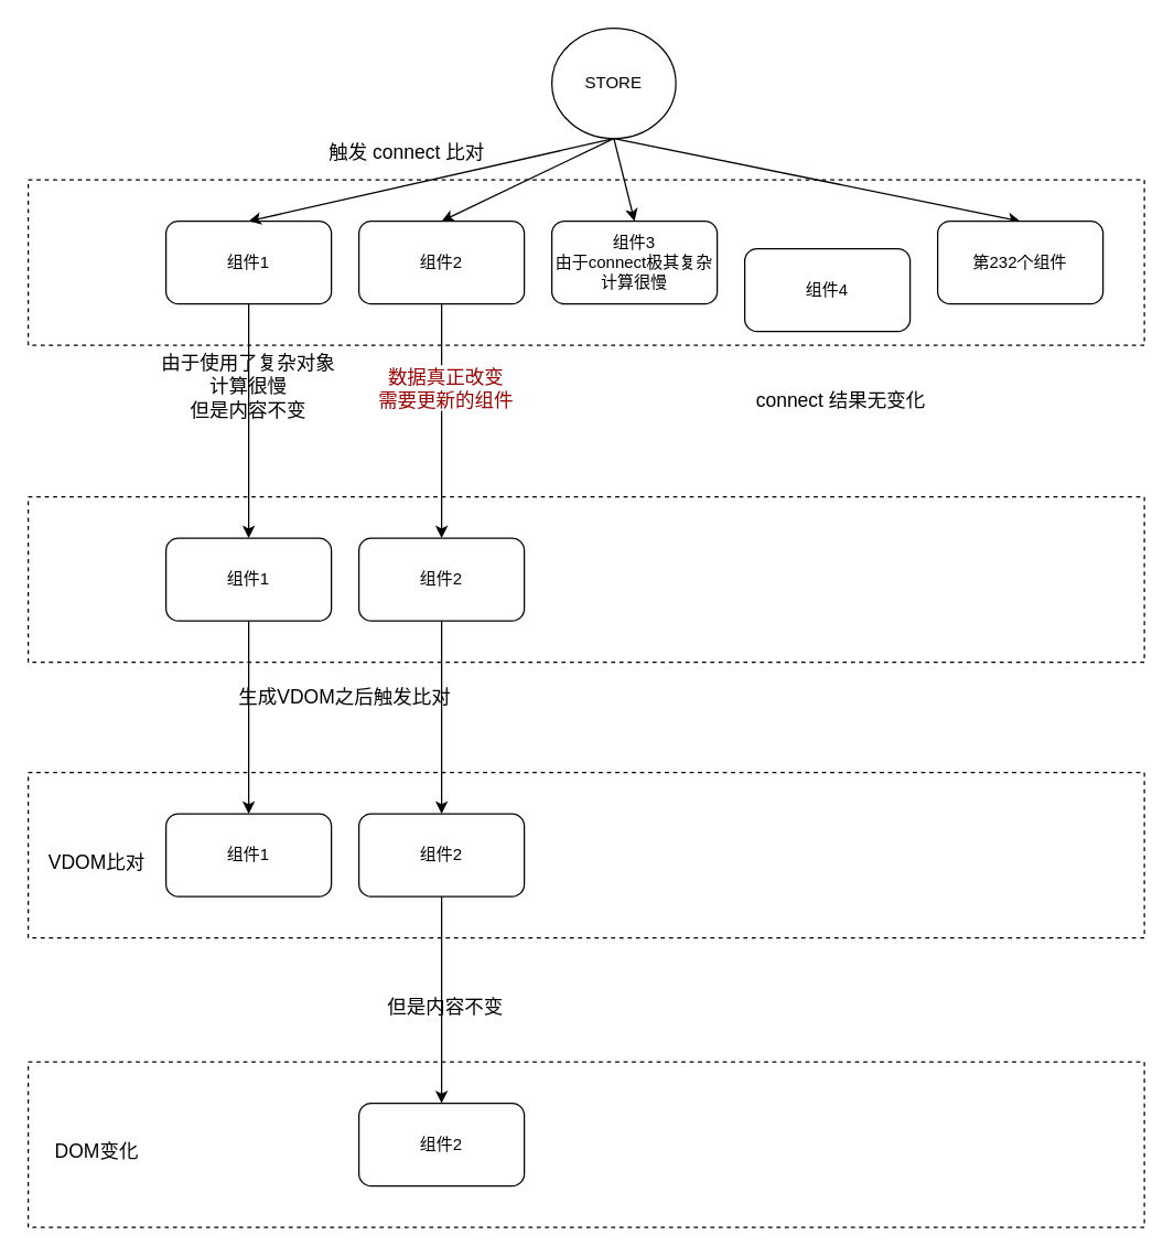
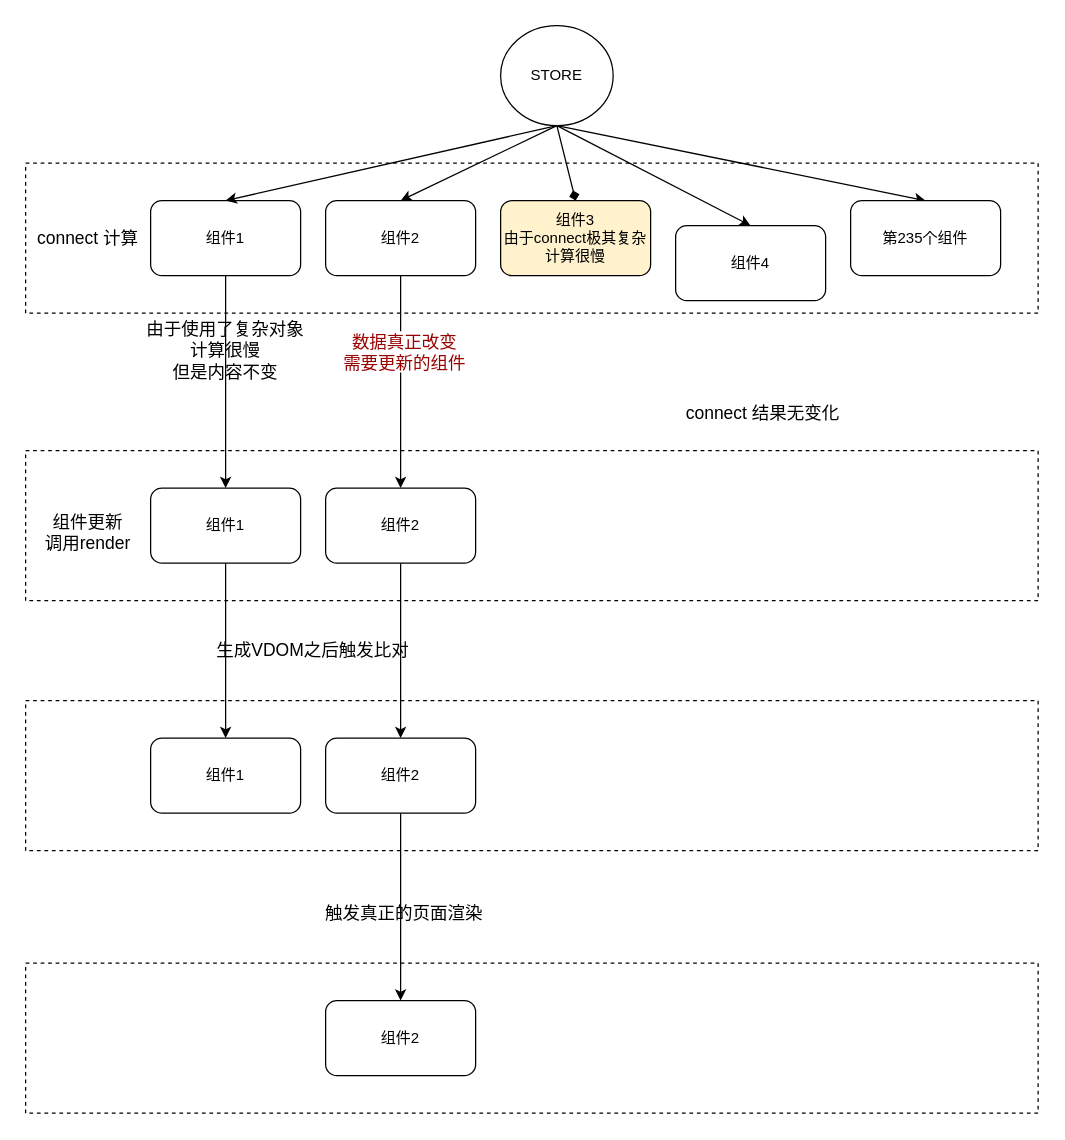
- <mxCell id="16" value="触发 connect 比对" style="text;html=1;strokeColor=none;fillColor=none;align=center;verticalAlign=middle;whiteSpace=wrap;rounded=0;fontSize=14;" vertex="1" parent="1"><mxGeometry x="230" y="100" width="130" height="20" as="geometry" /></mxCell>
+ <mxCell id="5" style="edgeStyle=none;rounded=0;orthogonalLoop=1;jettySize=auto;html=1;exitX=0.5;exitY=1;exitDx=0;exitDy=0;entryX=0.5;entryY=0;entryDx=0;entryDy=0;" edge="1" parent="1" source="7" target="14"><mxGeometry relative="1" as="geometry" /></mxCell>
- <mxCell id="4" style="edgeStyle=none;rounded=0;orthogonalLoop=1;jettySize=auto;html=1;exitX=0.5;exitY=1;exitDx=0;exitDy=0;entryX=0.5;entryY=0;entryDx=0;entryDy=0;" edge="1" parent="1" source="7" target="13"><mxGeometry relative="1" as="geometry" /></mxCell>
+ <mxCell id="4" style="edgeStyle=none;rounded=0;orthogonalLoop=1;jettySize=auto;html=1;exitX=0.5;exitY=1;exitDx=0;exitDy=0;entryX=0.5;entryY=0;entryDx=0;entryDy=0;endArrow=diamond;" edge="1" parent="1" source="7" target="13"><mxGeometry relative="1" as="geometry" /></mxCell>
+ <mxCell id="18" value="connect 计算" style="text;html=1;strokeColor=none;fillColor=none;align=center;verticalAlign=middle;whiteSpace=wrap;rounded=0;dashed=1;fontSize=14;" vertex="1" parent="1"><mxGeometry x="20" y="180" width="100" height="20" as="geometry" /></mxCell>
- <mxCell id="13" value="组件3&lt;br&gt;由于connect极其复杂&lt;br&gt;计算很慢&lt;br&gt;" style="rounded=1;whiteSpace=wrap;html=1;" vertex="1" parent="1"><mxGeometry x="400" y="160" width="120" height="60" as="geometry" /></mxCell>
+ <mxCell id="13" value="组件3&lt;br&gt;由于connect极其复杂&lt;br&gt;计算很慢&lt;br&gt;" style="rounded=1;whiteSpace=wrap;html=1;fillColor=#fff2cc;" vertex="1" parent="1"><mxGeometry x="400" y="160" width="120" height="60" as="geometry" /></mxCell>
- <mxCell id="15" value="第232个组件&lt;br&gt;" style="rounded=1;whiteSpace=wrap;html=1;" vertex="1" parent="1"><mxGeometry x="680" y="160" width="120" height="60" as="geometry" /></mxCell>
+ <mxCell id="15" value="第235个组件&lt;br&gt;" style="rounded=1;whiteSpace=wrap;html=1;" vertex="1" parent="1"><mxGeometry x="680" y="160" width="120" height="60" as="geometry" /></mxCell>
- <mxCell id="32" value="connect 结果无变化" style="text;html=1;strokeColor=none;fillColor=none;align=center;verticalAlign=middle;whiteSpace=wrap;rounded=0;fontSize=14;" vertex="1" parent="1"><mxGeometry x="545" y="280" width="130" height="20" as="geometry" /></mxCell>
+ <mxCell id="32" value="connect 结果无变化" style="text;html=1;strokeColor=none;fillColor=none;align=center;verticalAlign=middle;whiteSpace=wrap;rounded=0;fontSize=14;" vertex="1" parent="1"><mxGeometry x="545" y="320" width="130" height="20" as="geometry" /></mxCell>
+ <mxCell id="26" value="组件更新&lt;br&gt;调用render&lt;br&gt;" style="text;html=1;strokeColor=none;fillColor=none;align=center;verticalAlign=middle;whiteSpace=wrap;rounded=0;dashed=1;fontSize=14;" vertex="1" parent="1"><mxGeometry x="20" y="410" width="100" height="30" as="geometry" /></mxCell>
- <mxCell id="25" value="生成VDOM之后触发比对" style="text;html=1;strokeColor=none;fillColor=none;align=center;verticalAlign=middle;whiteSpace=wrap;rounded=0;fontSize=14;" vertex="1" parent="1"><mxGeometry x="160" y="495" width="180" height="20" as="geometry" /></mxCell>
+ <mxCell id="25" value="生成VDOM之后触发比对" style="text;html=1;strokeColor=none;fillColor=none;align=center;verticalAlign=middle;whiteSpace=wrap;rounded=0;fontSize=14;" vertex="1" parent="1"><mxGeometry x="160" y="510" width="180" height="20" as="geometry" /></mxCell>
- <mxCell id="31" value="VDOM比对&lt;br&gt;" style="text;html=1;strokeColor=none;fillColor=none;align=center;verticalAlign=middle;whiteSpace=wrap;rounded=0;dashed=1;fontSize=14;" vertex="1" parent="1"><mxGeometry x="20" y="610" width="100" height="30" as="geometry" /></mxCell>
- <mxCell id="33" value="但是内容不变" style="text;html=1;strokeColor=none;fillColor=none;align=center;verticalAlign=middle;whiteSpace=wrap;rounded=0;fontSize=14;" vertex="1" parent="1"><mxGeometry x="233" y="720" width="180" height="20" as="geometry" /></mxCell>
+ <mxCell id="33" value="触发真正的页面渲染" style="text;html=1;strokeColor=none;fillColor=none;align=center;verticalAlign=middle;whiteSpace=wrap;rounded=0;fontSize=14;" vertex="1" parent="1"><mxGeometry x="233" y="720" width="180" height="20" as="geometry" /></mxCell>
- <mxCell id="36" value="DOM变化" style="text;html=1;strokeColor=none;fillColor=none;align=center;verticalAlign=middle;whiteSpace=wrap;rounded=0;dashed=1;fontSize=14;" vertex="1" parent="1"><mxGeometry x="20" y="820" width="100" height="30" as="geometry" /></mxCell>
